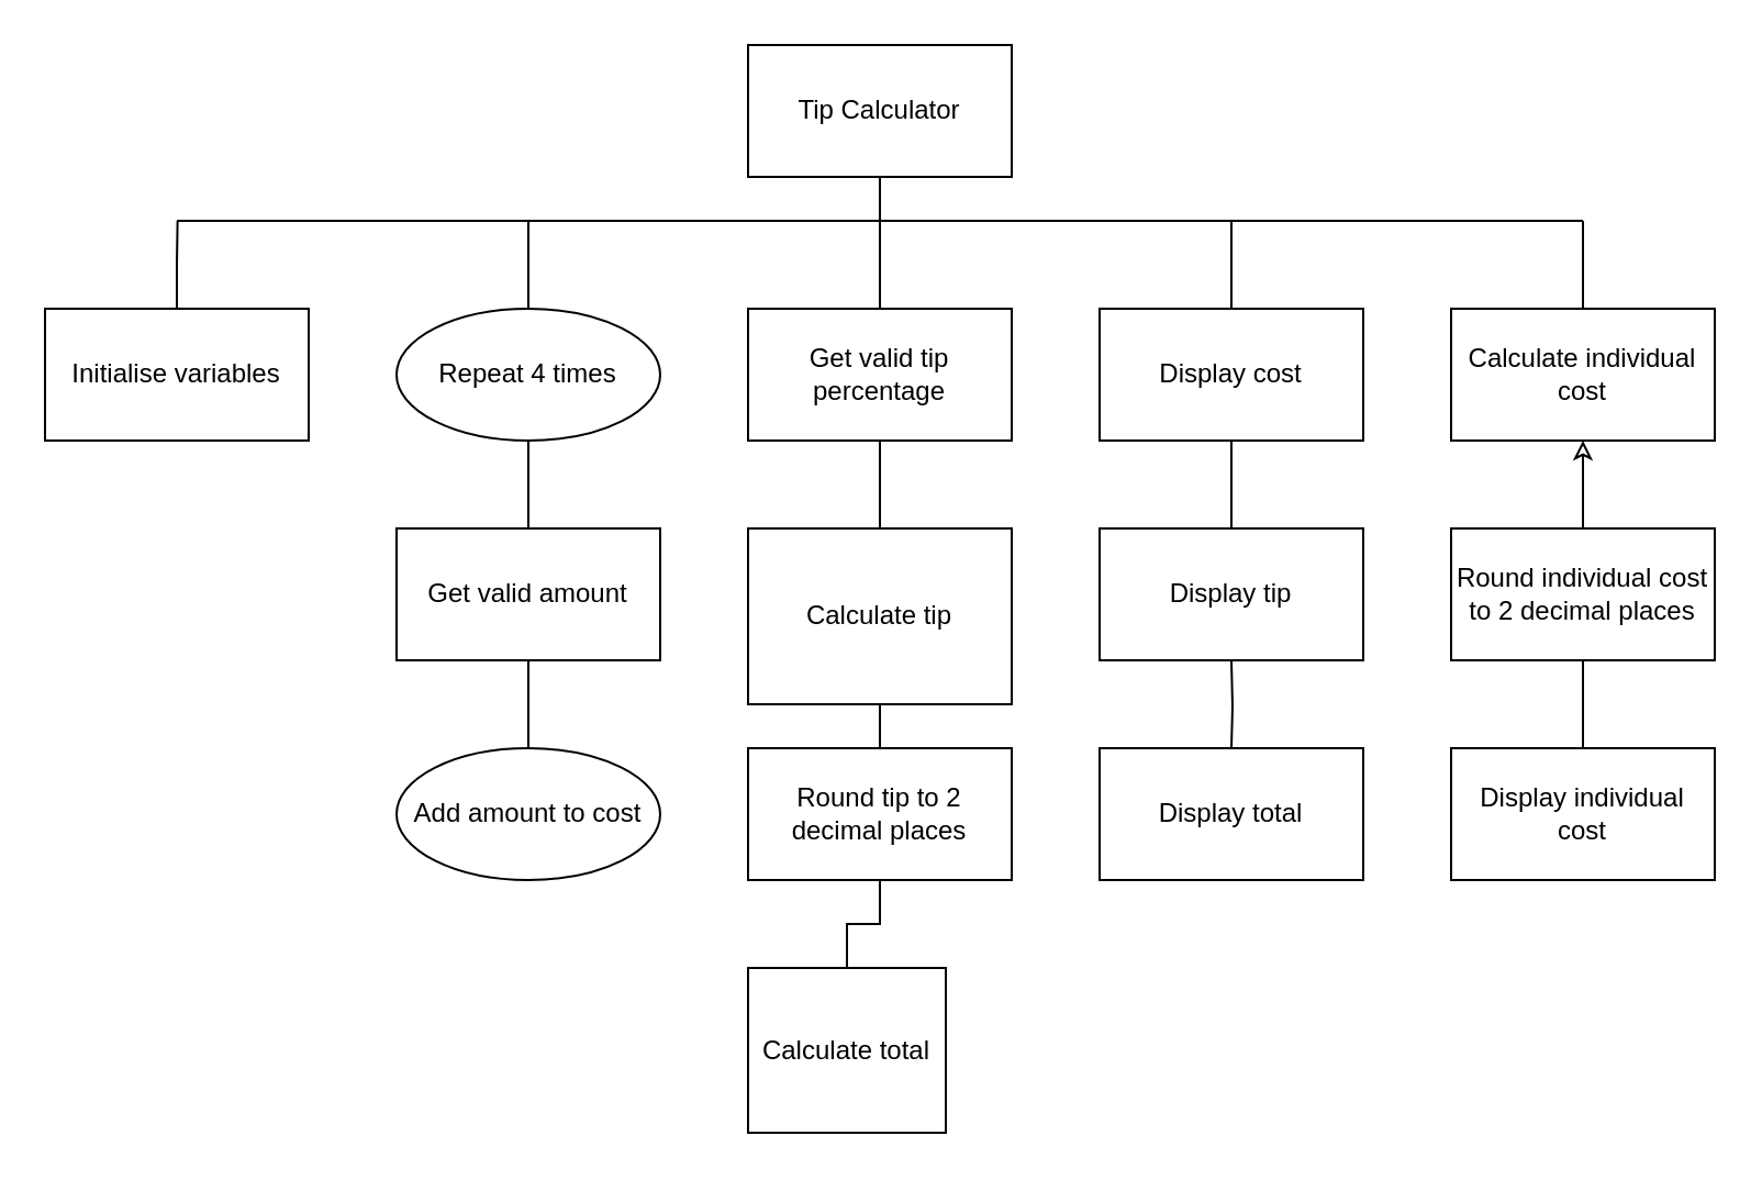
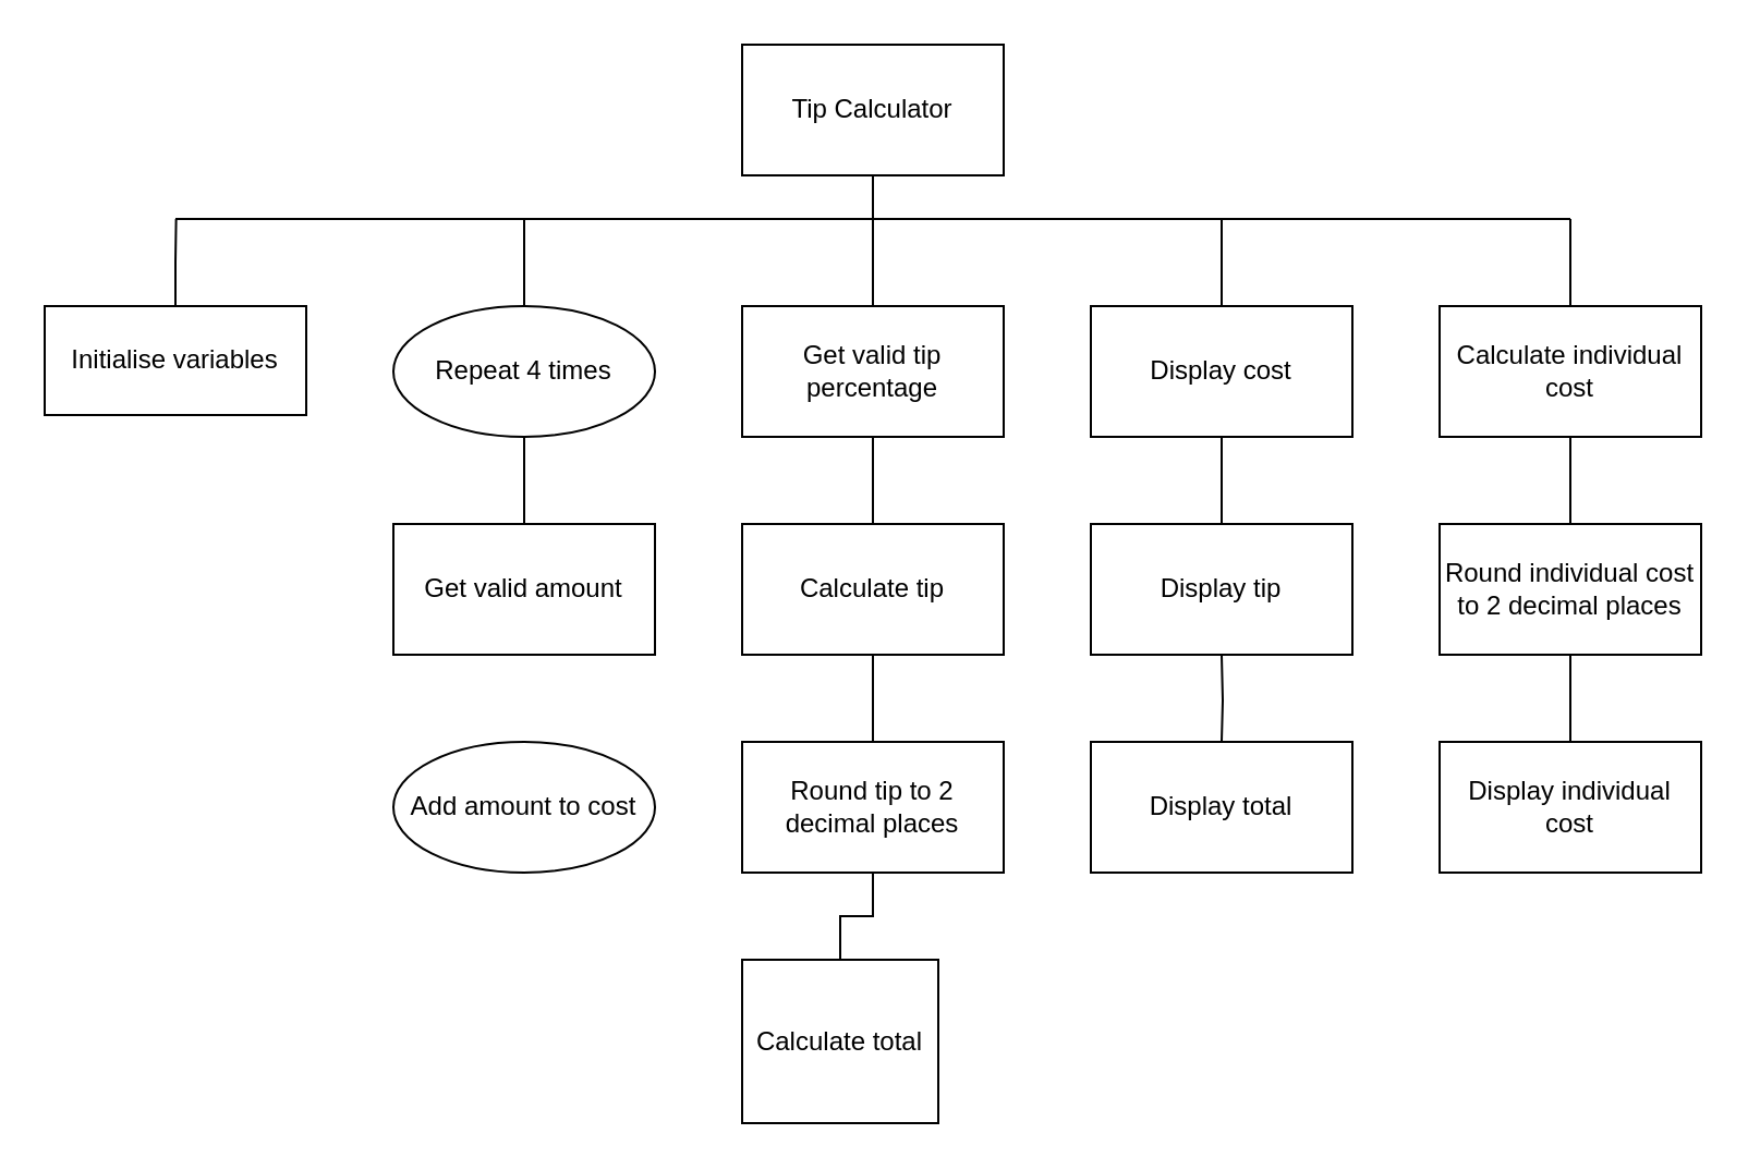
- <mxCell id="5" value="Initialise variables" style="rounded=0;whiteSpace=wrap;html=1;" parent="1" vertex="1"><mxGeometry x="20" y="140" width="120" height="60" as="geometry" /></mxCell>
+ <mxCell id="5" value="Initialise variables" style="rounded=0;whiteSpace=wrap;html=1;" parent="1" vertex="1"><mxGeometry x="20" y="140" width="120" height="50" as="geometry" /></mxCell>
- <mxCell id="27" style="edgeStyle=orthogonalEdgeStyle;rounded=0;orthogonalLoop=1;jettySize=auto;html=1;exitX=0.5;exitY=0;exitDx=0;exitDy=0;entryX=0.5;entryY=1;entryDx=0;entryDy=0;endArrow=classic;endFill=0;" parent="1" source="28" target="26" edge="1"><mxGeometry relative="1" as="geometry" /></mxCell>
+ <mxCell id="27" style="edgeStyle=orthogonalEdgeStyle;rounded=0;orthogonalLoop=1;jettySize=auto;html=1;exitX=0.5;exitY=0;exitDx=0;exitDy=0;entryX=0.5;entryY=1;entryDx=0;entryDy=0;endArrow=none;endFill=0;" parent="1" source="28" target="26" edge="1"><mxGeometry relative="1" as="geometry" /></mxCell>
- <mxCell id="21" value="Calculate tip" style="rounded=0;whiteSpace=wrap;html=1;" parent="1" vertex="1"><mxGeometry x="340" y="240" width="120" height="80" as="geometry" /></mxCell>
+ <mxCell id="21" value="Calculate tip" style="rounded=0;whiteSpace=wrap;html=1;" parent="1" vertex="1"><mxGeometry x="340" y="240" width="120" height="60" as="geometry" /></mxCell>
- <mxCell id="7" style="edgeStyle=orthogonalEdgeStyle;rounded=0;orthogonalLoop=1;jettySize=auto;html=1;exitX=0.5;exitY=1;exitDx=0;exitDy=0;entryX=0.5;entryY=0;entryDx=0;entryDy=0;endArrow=none;endFill=0;" parent="1" source="8" target="12" edge="1"><mxGeometry relative="1" as="geometry"><mxPoint x="240" y="340" as="targetPoint" /></mxGeometry></mxCell>
